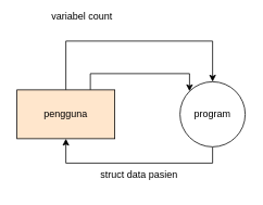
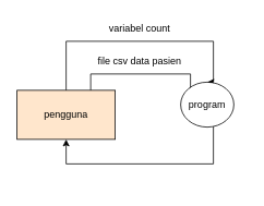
- <mxCell id="8" value="variabel count" style="text;html=1;align=center;verticalAlign=middle;whiteSpace=wrap;rounded=0;" vertex="1" parent="1"><mxGeometry x="10" y="5" width="180" height="30" as="geometry" /></mxCell>
+ <mxCell id="8" value="variabel count" style="text;html=1;align=center;verticalAlign=middle;whiteSpace=wrap;rounded=0;" vertex="1" parent="1"><mxGeometry x="80" y="20" width="180" height="30" as="geometry" /></mxCell>
+ <mxCell id="7" value="file csv data pasien" style="text;html=1;align=center;verticalAlign=middle;whiteSpace=wrap;rounded=0;" vertex="1" parent="1"><mxGeometry x="110" y="60" width="120" height="30" as="geometry" /></mxCell>
- <mxCell id="6" value="program" style="ellipse;whiteSpace=wrap;html=1;aspect=fixed;" vertex="1" parent="1"><mxGeometry x="220" y="100" width="80" height="80" as="geometry" /></mxCell>
+ <mxCell id="6" value="program" style="ellipse;whiteSpace=wrap;html=1;aspect=fixed;" vertex="1" parent="1"><mxGeometry x="220" y="100" width="65" height="55" as="geometry" /></mxCell>
- <mxCell id="9" value="struct data pasien" style="text;html=1;align=center;verticalAlign=middle;whiteSpace=wrap;rounded=0;" vertex="1" parent="1"><mxGeometry x="80" y="200" width="180" height="30" as="geometry" /></mxCell>
